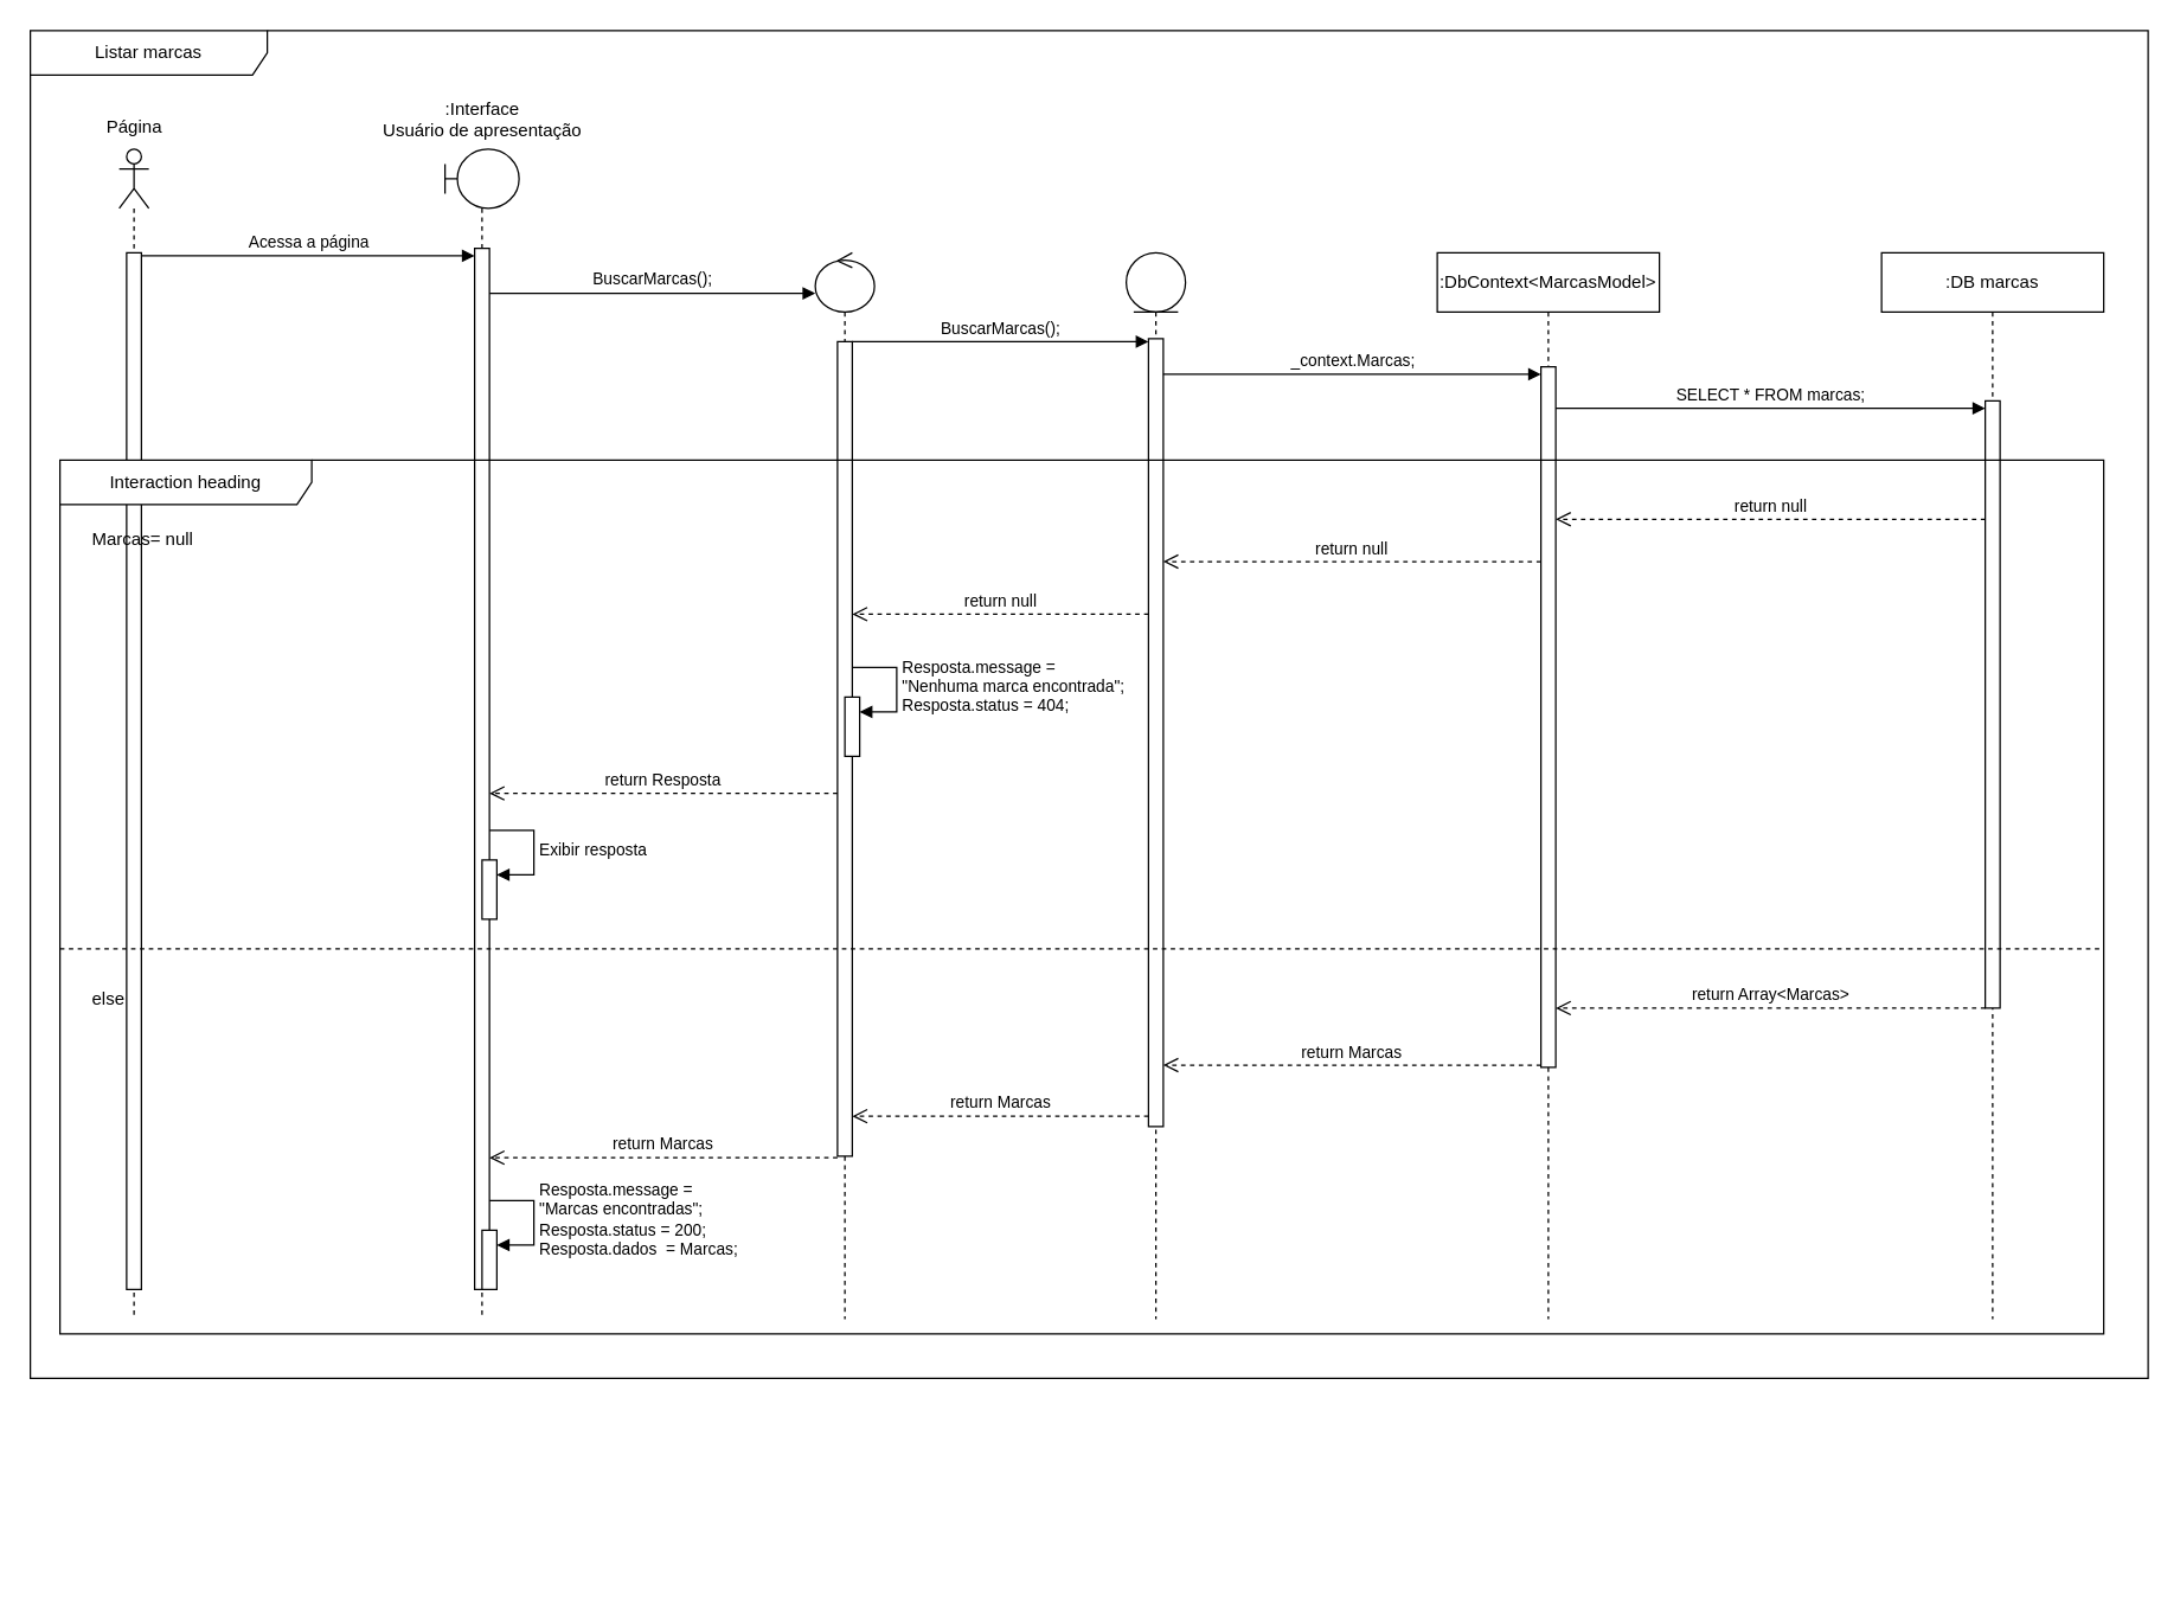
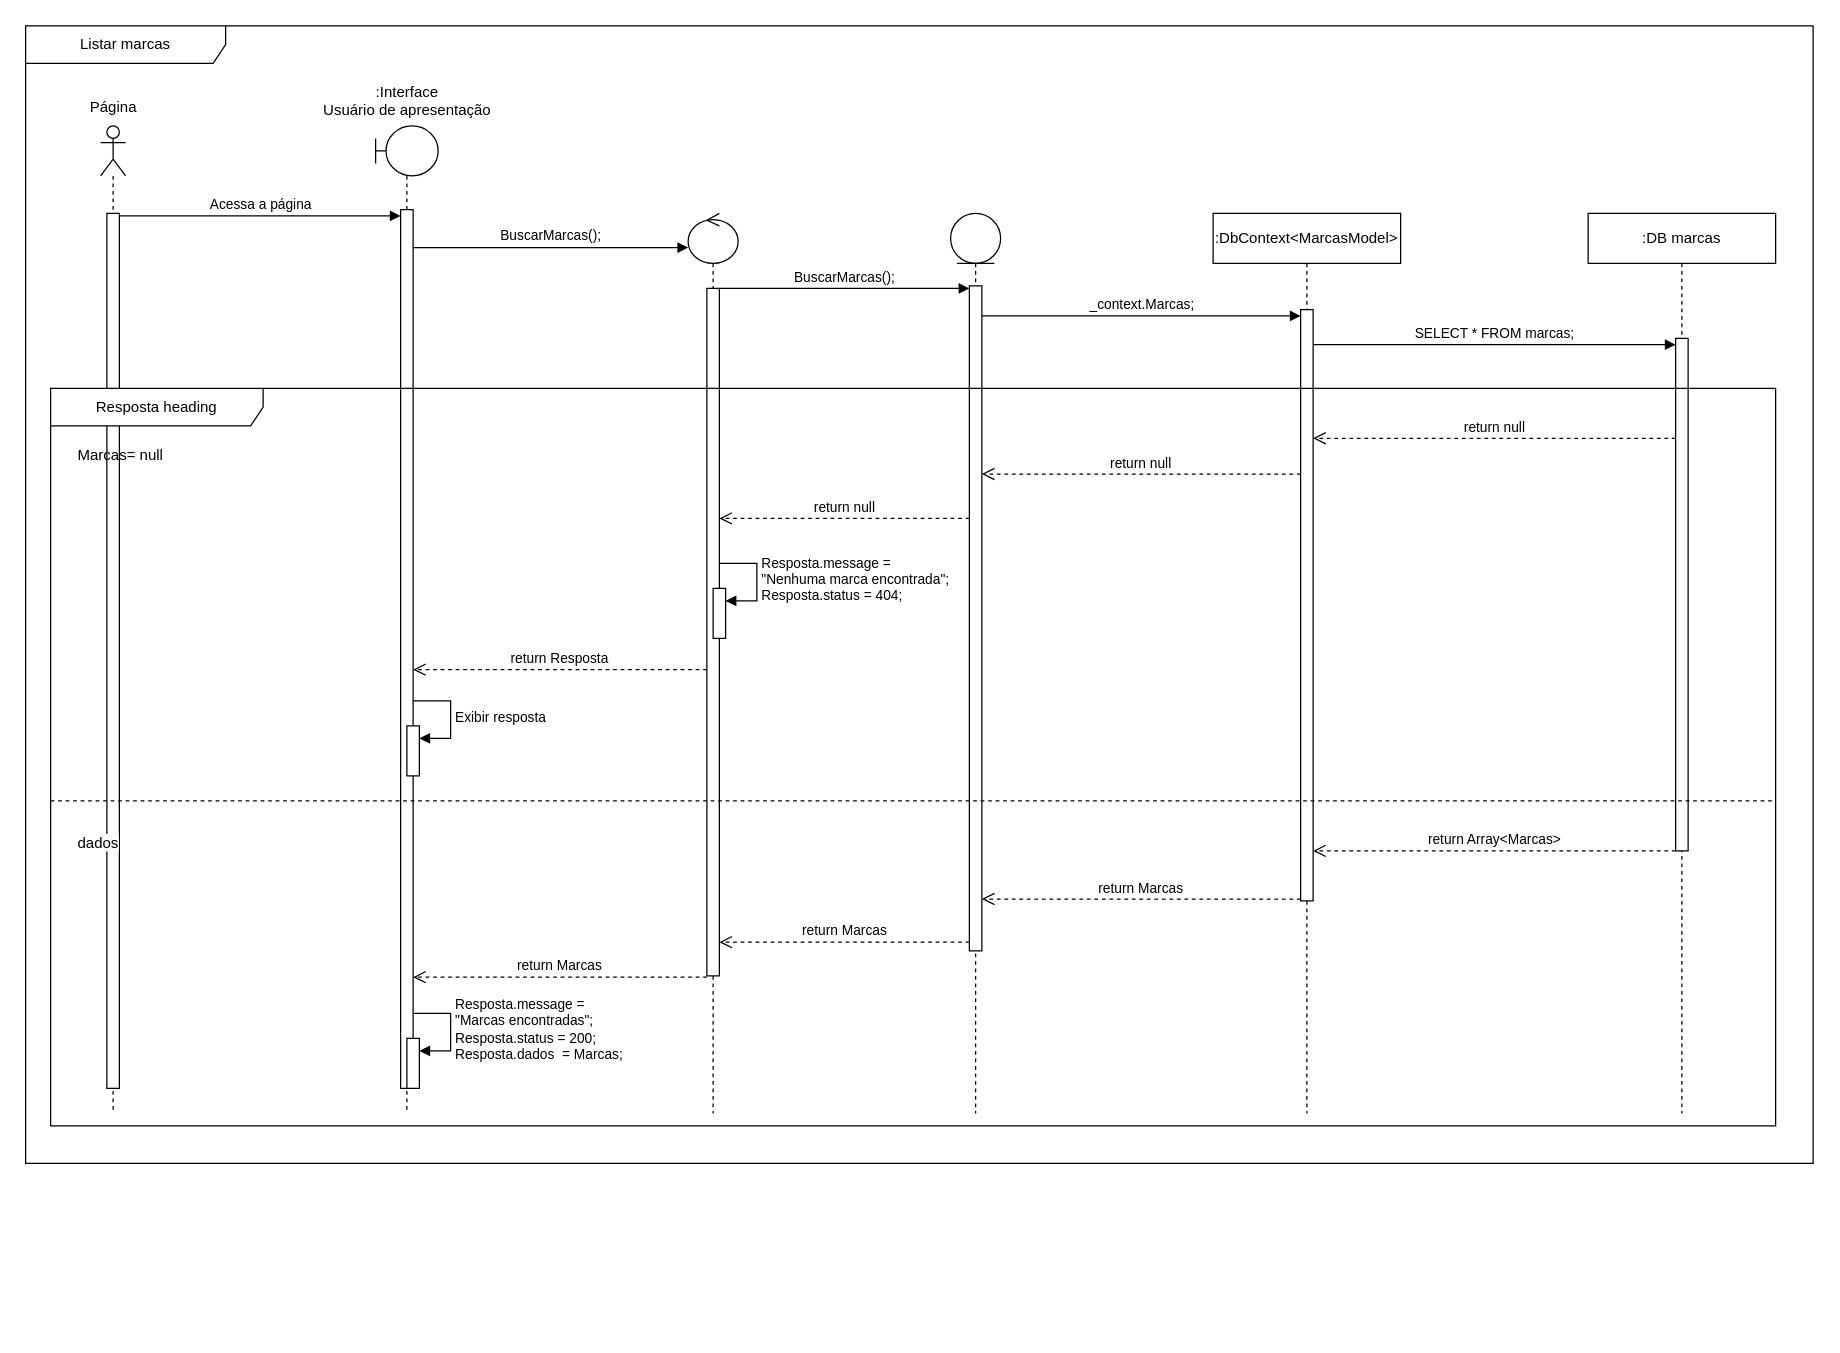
- <mxCell id="29" value="Interaction heading" style="shape=umlFrame;whiteSpace=wrap;html=1;pointerEvents=0;recursiveResize=0;container=1;collapsible=0;width=170;" vertex="1" parent="2"><mxGeometry x="20" y="290" width="1380" height="590" as="geometry" /></mxCell>
+ <mxCell id="29" value="Resposta heading" style="shape=umlFrame;whiteSpace=wrap;html=1;pointerEvents=0;recursiveResize=0;container=1;collapsible=0;width=170;" vertex="1" parent="2"><mxGeometry x="20" y="290" width="1380" height="590" as="geometry" /></mxCell>
- <mxCell id="31" value="else" style="line;strokeWidth=1;dashed=1;labelPosition=center;verticalLabelPosition=bottom;align=left;verticalAlign=top;spacingLeft=20;spacingTop=15;html=1;whiteSpace=wrap;" vertex="1" parent="29"><mxGeometry y="325" width="1380" height="10" as="geometry" /></mxCell>
+ <mxCell id="31" value="dados" style="line;strokeWidth=1;dashed=1;labelPosition=center;verticalLabelPosition=bottom;align=left;verticalAlign=top;spacingLeft=20;spacingTop=15;html=1;whiteSpace=wrap;" vertex="1" parent="29"><mxGeometry y="325" width="1380" height="10" as="geometry" /></mxCell>
